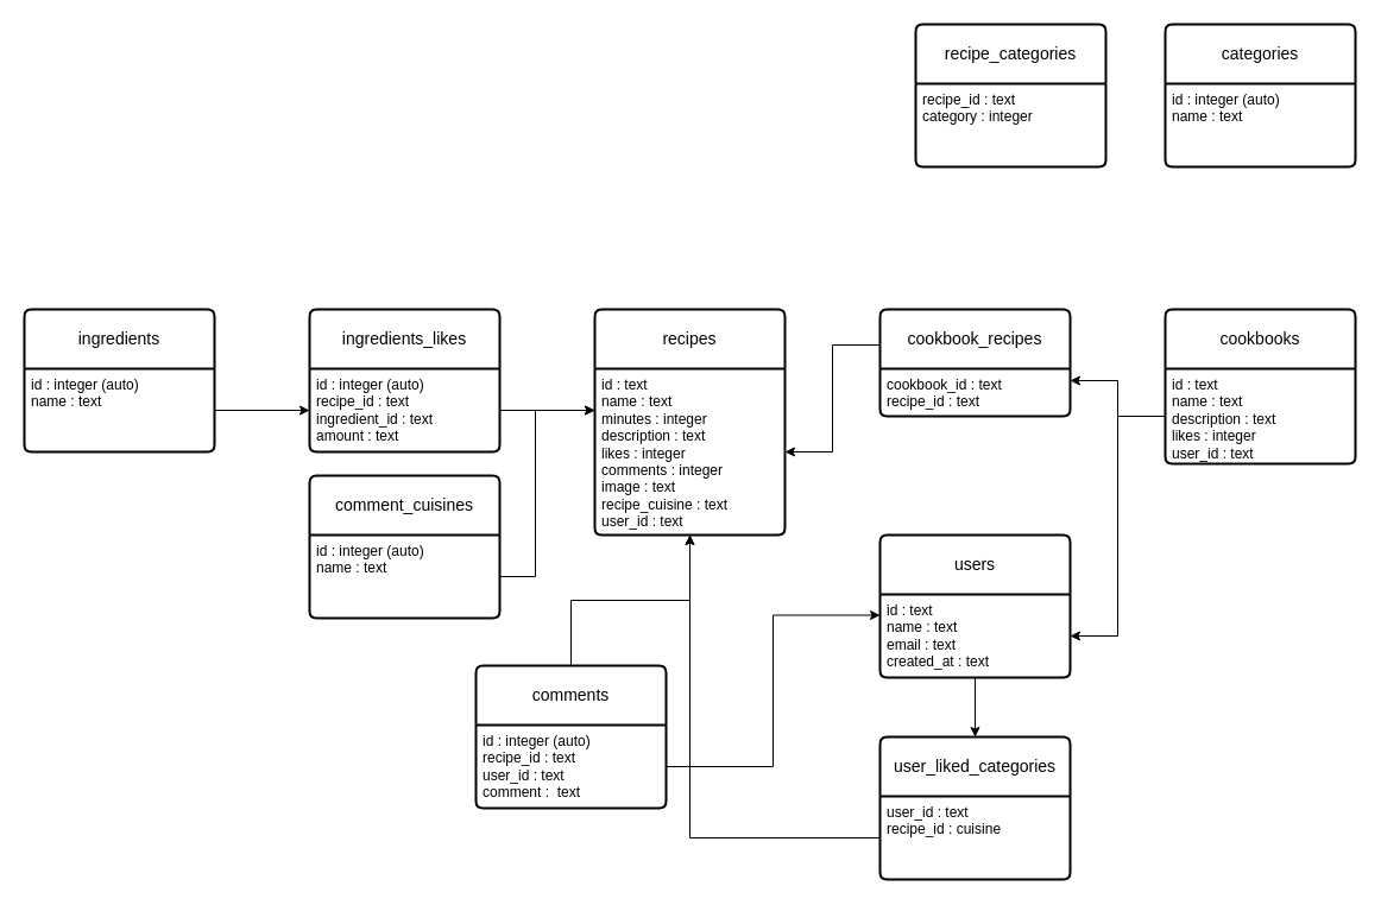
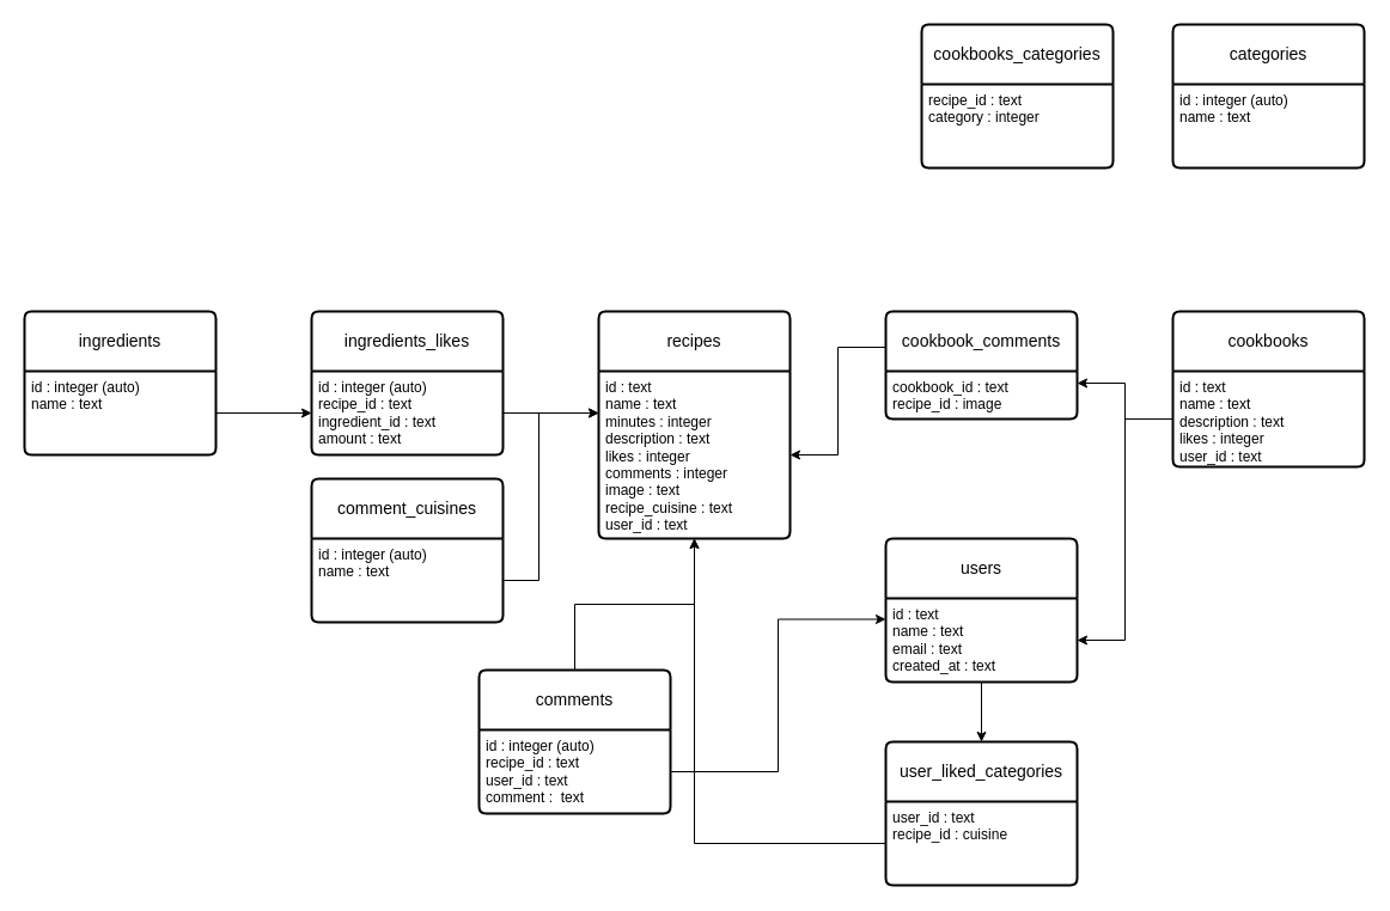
- <mxCell id="6" value="recipe_categories" style="swimlane;childLayout=stackLayout;horizontal=1;startSize=50;horizontalStack=0;rounded=1;fontSize=14;fontStyle=0;strokeWidth=2;resizeParent=0;resizeLast=1;shadow=0;dashed=0;align=center;arcSize=4;whiteSpace=wrap;html=1;" parent="1" vertex="1"><mxGeometry x="770" y="20" width="160" height="120" as="geometry" /></mxCell>
+ <mxCell id="6" value="cookbooks_categories" style="swimlane;childLayout=stackLayout;horizontal=1;startSize=50;horizontalStack=0;rounded=1;fontSize=14;fontStyle=0;strokeWidth=2;resizeParent=0;resizeLast=1;shadow=0;dashed=0;align=center;arcSize=4;whiteSpace=wrap;html=1;" parent="1" vertex="1"><mxGeometry x="770" y="20" width="160" height="120" as="geometry" /></mxCell>
- <mxCell id="15" value="cookbook_recipes" style="swimlane;childLayout=stackLayout;horizontal=1;startSize=50;horizontalStack=0;rounded=1;fontSize=14;fontStyle=0;strokeWidth=2;resizeParent=0;resizeLast=1;shadow=0;dashed=0;align=center;arcSize=4;whiteSpace=wrap;html=1;" parent="1" vertex="1"><mxGeometry x="740" y="260" width="160" height="90" as="geometry" /></mxCell>
+ <mxCell id="15" value="cookbook_comments" style="swimlane;childLayout=stackLayout;horizontal=1;startSize=50;horizontalStack=0;rounded=1;fontSize=14;fontStyle=0;strokeWidth=2;resizeParent=0;resizeLast=1;shadow=0;dashed=0;align=center;arcSize=4;whiteSpace=wrap;html=1;" parent="1" vertex="1"><mxGeometry x="740" y="260" width="160" height="90" as="geometry" /></mxCell>
- <mxCell id="16" value="&lt;div&gt;cookbook_id : text&lt;/div&gt;&lt;div&gt;recipe_id : text&lt;/div&gt;" style="align=left;strokeColor=none;fillColor=none;spacingLeft=4;spacingRight=4;fontSize=12;verticalAlign=top;resizable=0;rotatable=0;part=1;html=1;whiteSpace=wrap;" parent="15" vertex="1"><mxGeometry y="50" width="160" height="40" as="geometry" /></mxCell>
+ <mxCell id="16" value="&lt;div&gt;cookbook_id : text&lt;/div&gt;&lt;div&gt;recipe_id : image&lt;/div&gt;" style="align=left;strokeColor=none;fillColor=none;spacingLeft=4;spacingRight=4;fontSize=12;verticalAlign=top;resizable=0;rotatable=0;part=1;html=1;whiteSpace=wrap;" parent="15" vertex="1"><mxGeometry y="50" width="160" height="40" as="geometry" /></mxCell>
